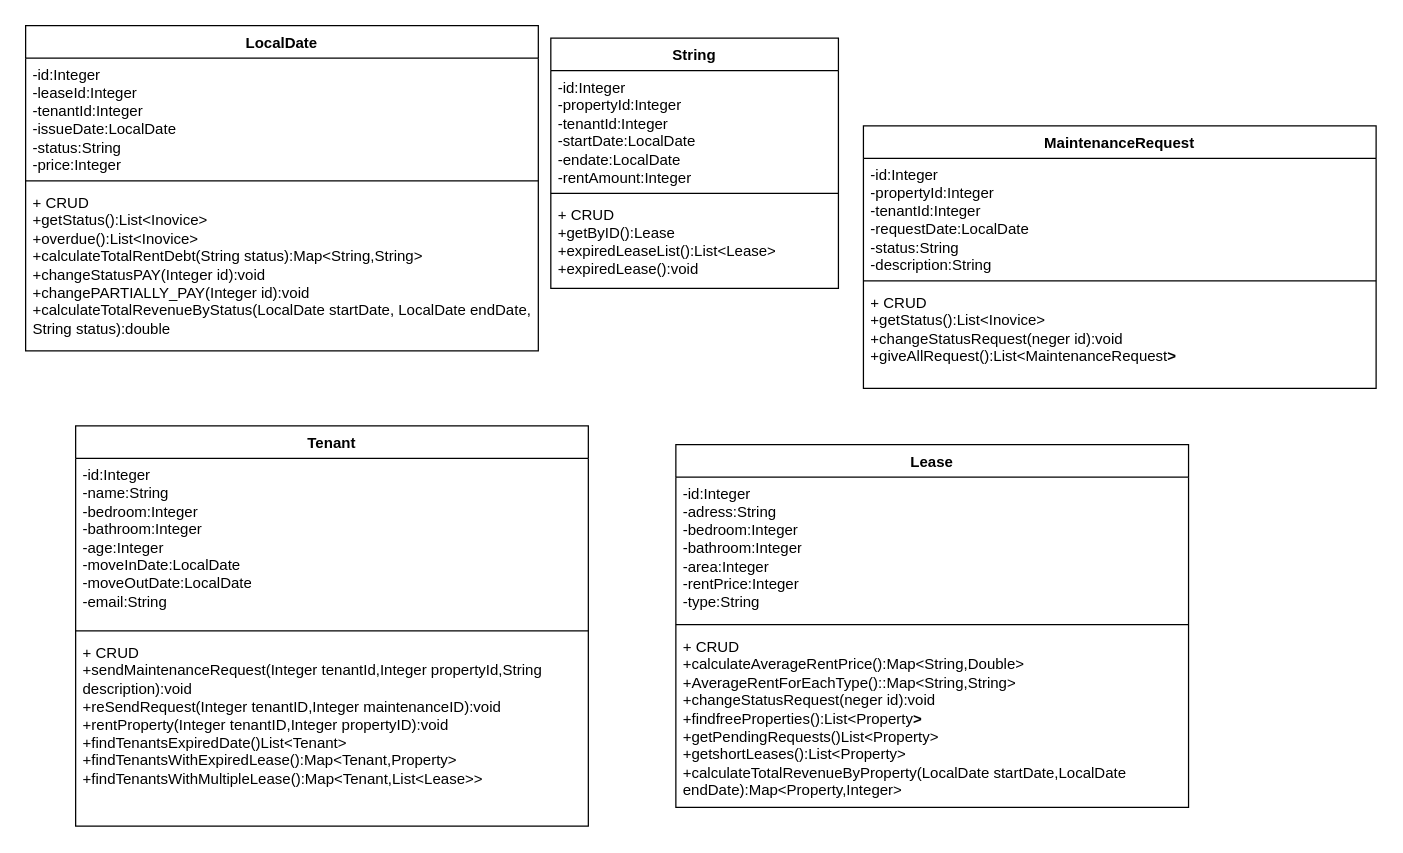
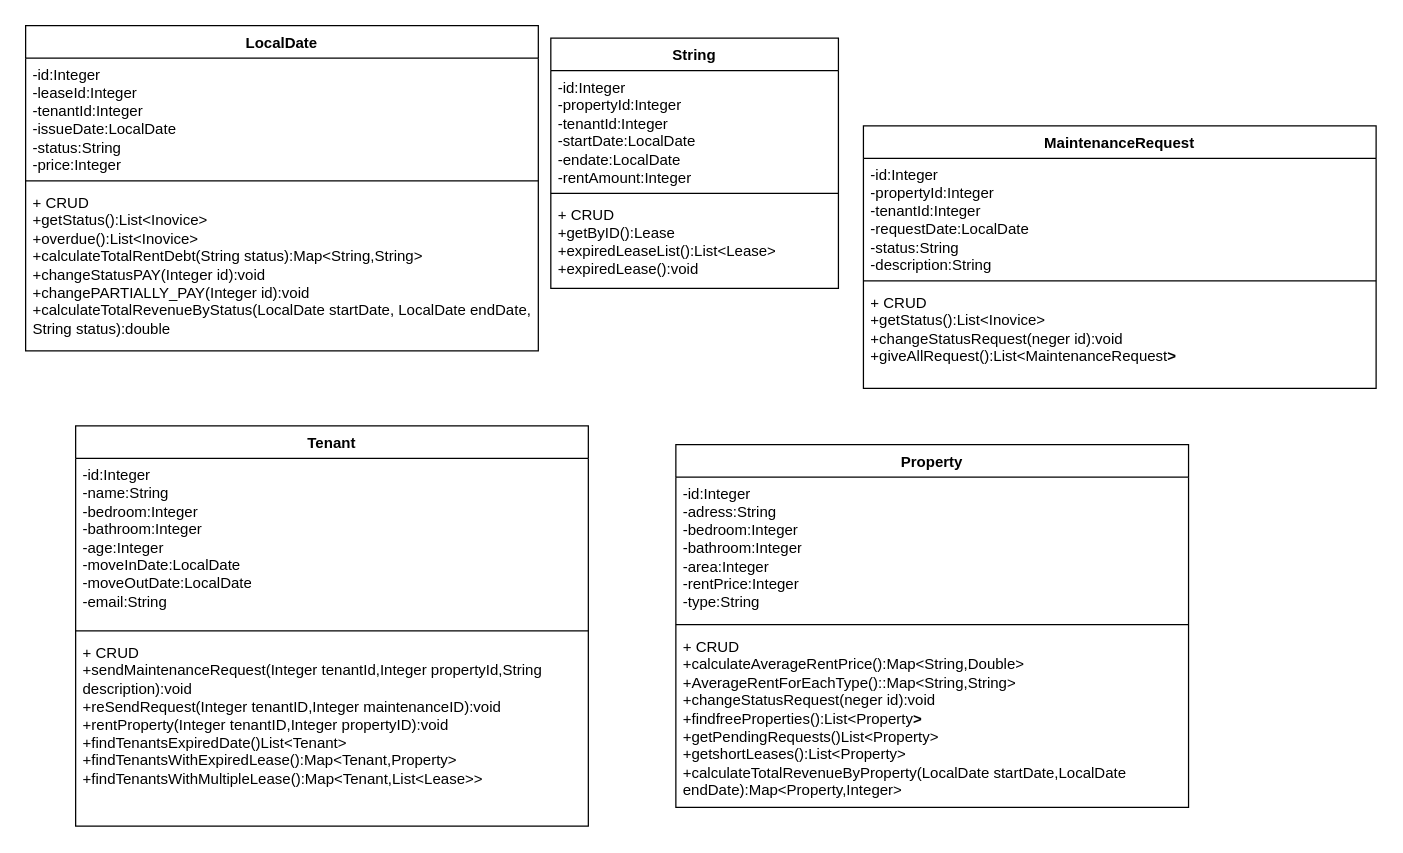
- <mxCell id="14" value="Lease" style="swimlane;fontStyle=1;align=center;verticalAlign=top;childLayout=stackLayout;horizontal=1;startSize=26;horizontalStack=0;resizeParent=1;resizeParentMax=0;resizeLast=0;collapsible=1;marginBottom=0;whiteSpace=wrap;html=1;" vertex="1" parent="1"><mxGeometry x="540" y="355" width="410" height="290" as="geometry" /></mxCell>
+ <mxCell id="14" value="Property" style="swimlane;fontStyle=1;align=center;verticalAlign=top;childLayout=stackLayout;horizontal=1;startSize=26;horizontalStack=0;resizeParent=1;resizeParentMax=0;resizeLast=0;collapsible=1;marginBottom=0;whiteSpace=wrap;html=1;" vertex="1" parent="1"><mxGeometry x="540" y="355" width="410" height="290" as="geometry" /></mxCell>
